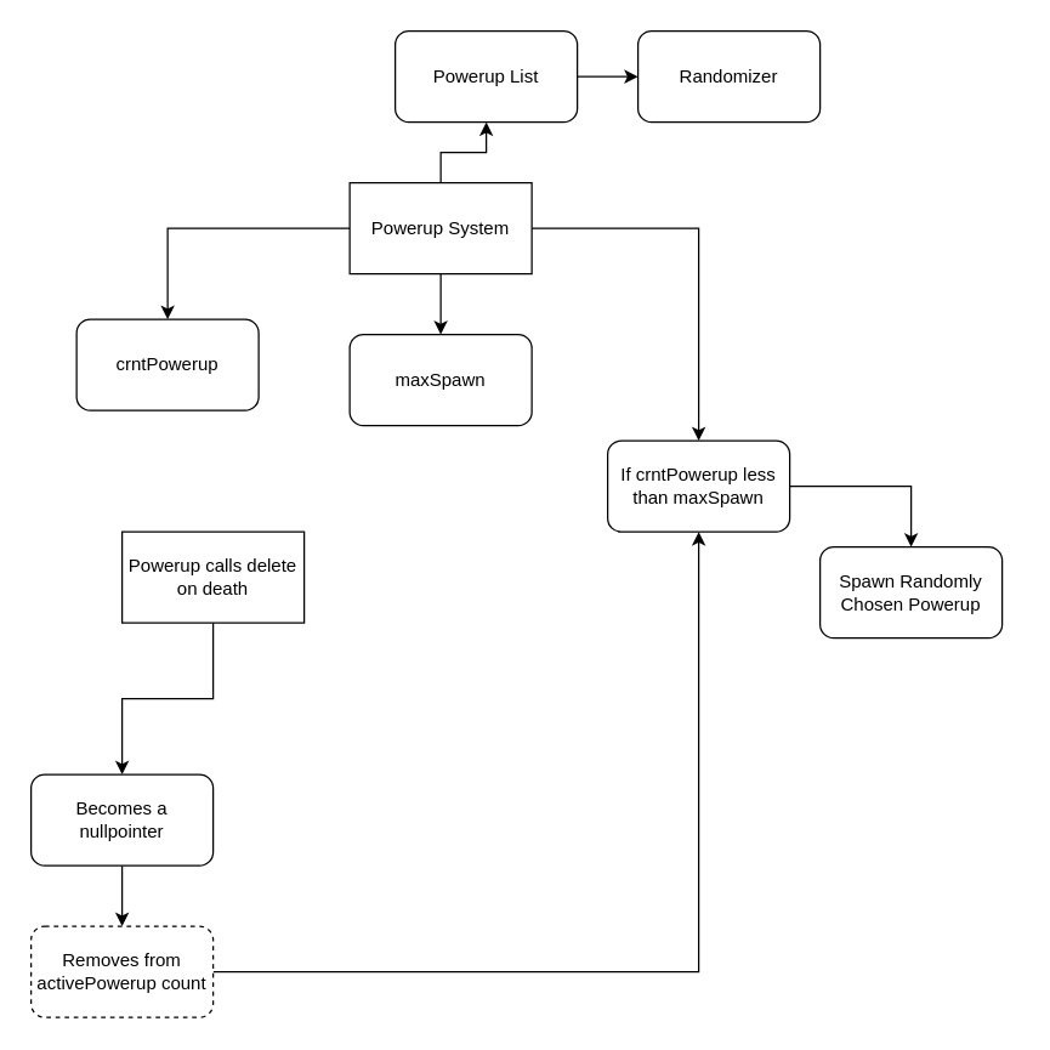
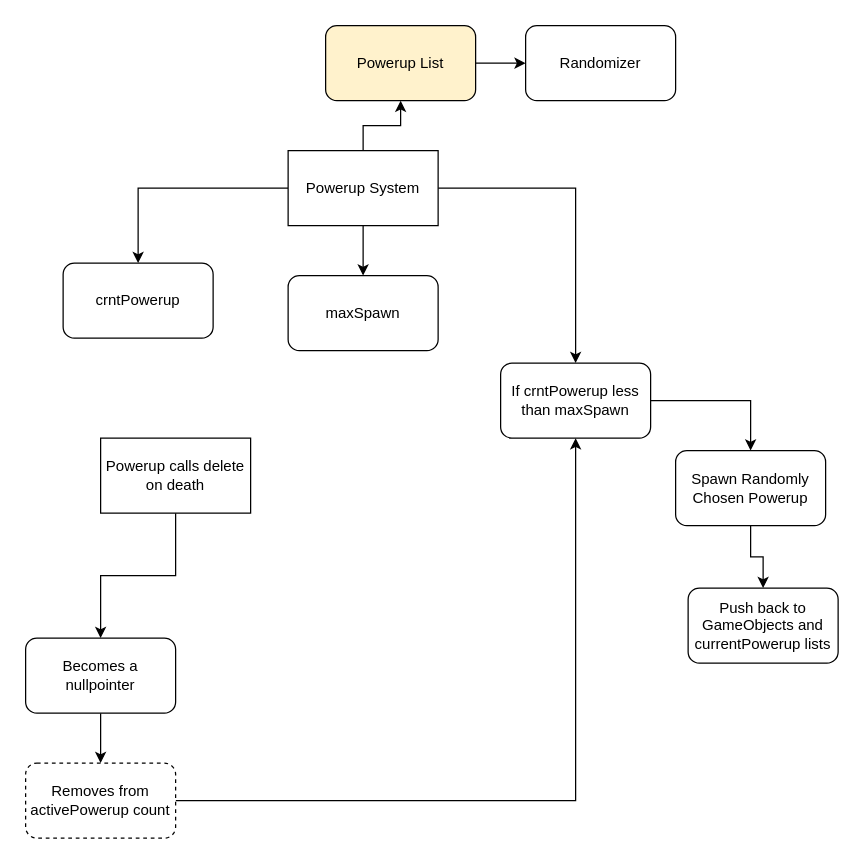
- <mxCell id="14" value="Powerup List" style="rounded=1;whiteSpace=wrap;html=1;" vertex="1" parent="1"><mxGeometry x="260" y="20" width="120" height="60" as="geometry" /></mxCell>
+ <mxCell id="14" value="Powerup List" style="rounded=1;whiteSpace=wrap;html=1;fillColor=#fff2cc;" vertex="1" parent="1"><mxGeometry x="260" y="20" width="120" height="60" as="geometry" /></mxCell>
+ <mxCell id="11" style="edgeStyle=orthogonalEdgeStyle;rounded=0;orthogonalLoop=1;jettySize=auto;html=1;" edge="1" parent="1" source="12" target="16"><mxGeometry relative="1" as="geometry"><mxPoint x="610" y="500" as="targetPoint" /></mxGeometry></mxCell>
+ <mxCell id="16" value="Push back to GameObjects and currentPowerup lists" style="rounded=1;whiteSpace=wrap;html=1;" vertex="1" parent="1"><mxGeometry x="550" y="470" width="120" height="60" as="geometry" /></mxCell>
